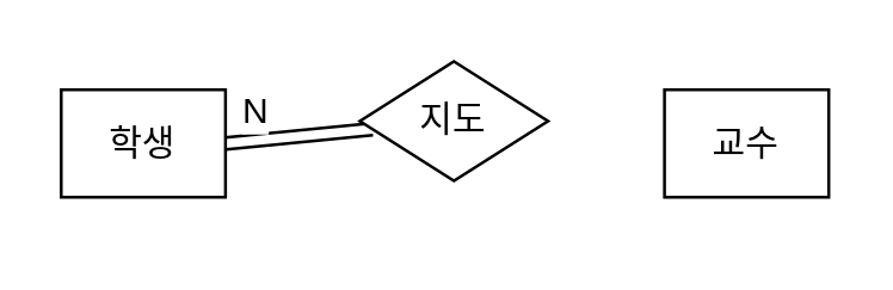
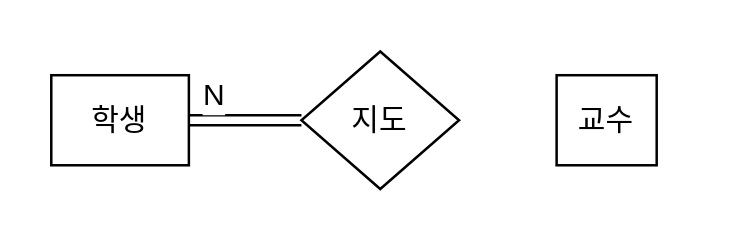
- <mxCell id="4" value="지도" style="rhombus;whiteSpace=wrap;html=1;" parent="1" vertex="1"><mxGeometry x="120" y="20" width="63" height="40" as="geometry" /></mxCell>
+ <mxCell id="4" value="지도" style="rhombus;whiteSpace=wrap;html=1;" parent="1" vertex="1"><mxGeometry x="120" y="20" width="63" height="55" as="geometry" /></mxCell>
- <mxCell id="6" value="교수" style="rounded=0;whiteSpace=wrap;html=1;" vertex="1" parent="1"><mxGeometry x="222" y="29.5" width="55" height="36" as="geometry" /></mxCell>
+ <mxCell id="6" value="교수" style="rounded=0;whiteSpace=wrap;html=1;" vertex="1" parent="1"><mxGeometry x="222" y="29.5" width="40" height="36" as="geometry" /></mxCell>
